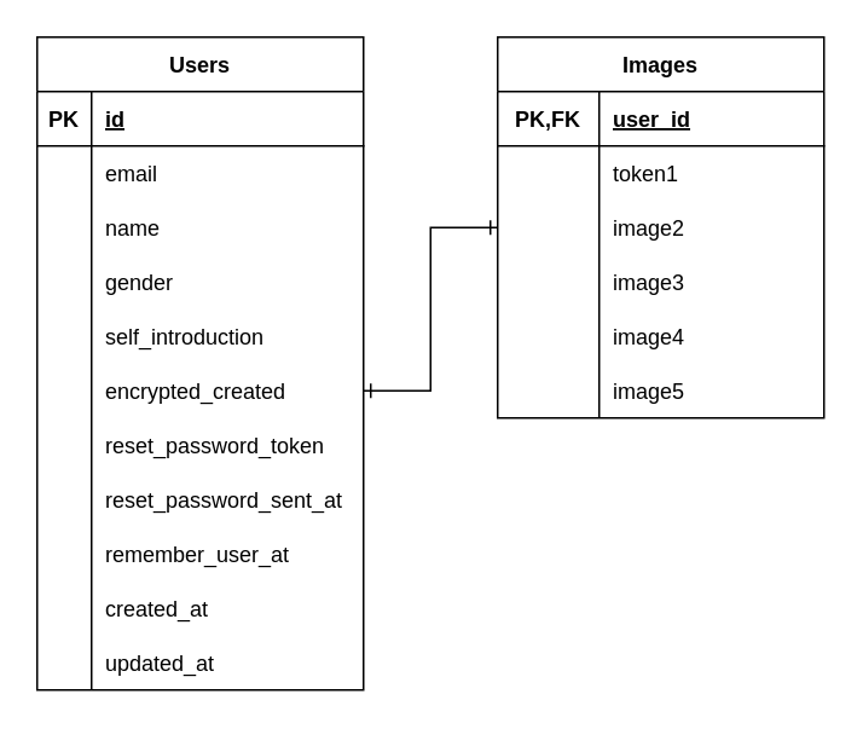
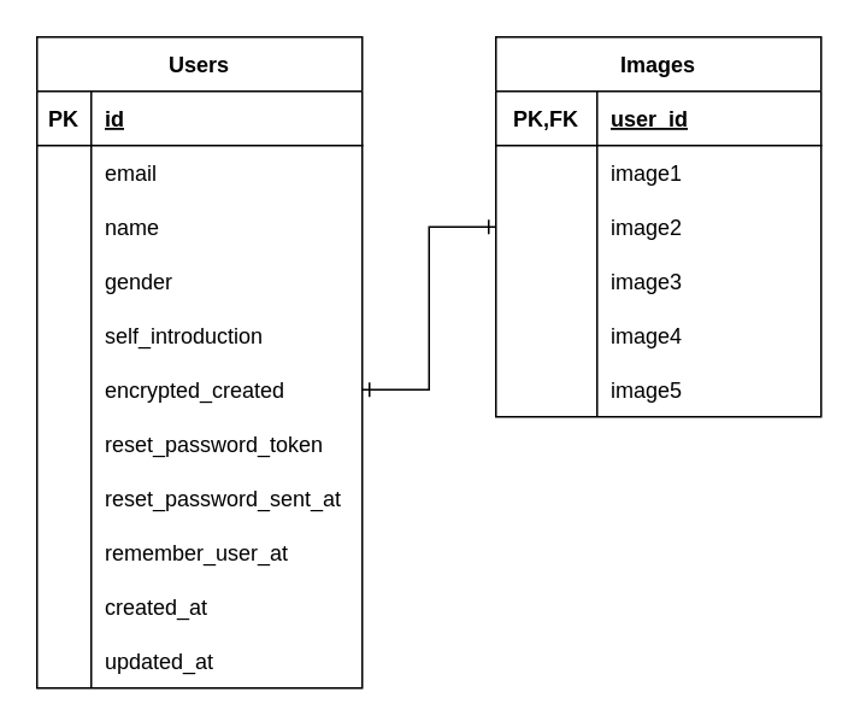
- <mxCell id="42" value="token1" style="shape=partialRectangle;connectable=0;fillColor=none;top=0;left=0;bottom=0;right=0;align=left;spacingLeft=6;overflow=hidden;" vertex="1" parent="40"><mxGeometry x="56" width="124" height="30" as="geometry"><mxRectangle width="124" height="30" as="alternateBounds" /></mxGeometry></mxCell>
+ <mxCell id="42" value="image1" style="shape=partialRectangle;connectable=0;fillColor=none;top=0;left=0;bottom=0;right=0;align=left;spacingLeft=6;overflow=hidden;" vertex="1" parent="40"><mxGeometry x="56" width="124" height="30" as="geometry"><mxRectangle width="124" height="30" as="alternateBounds" /></mxGeometry></mxCell>
